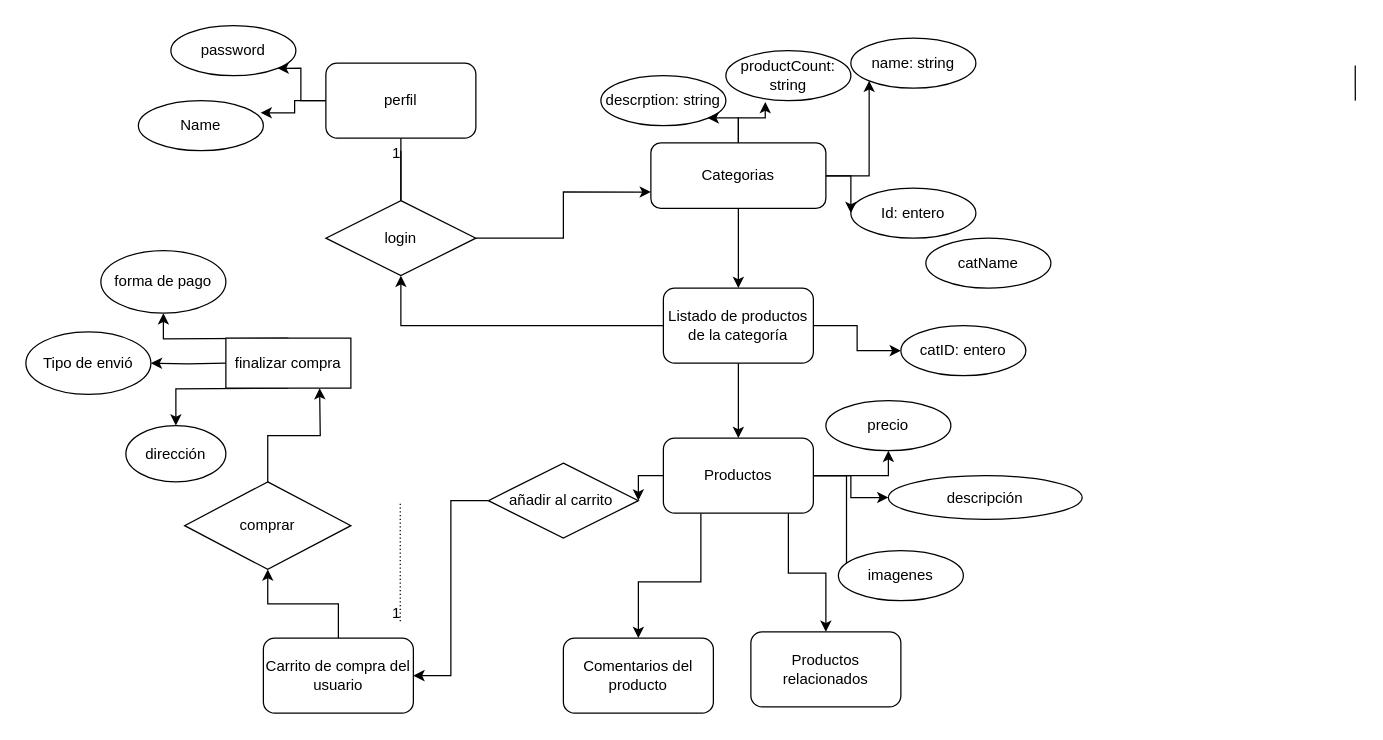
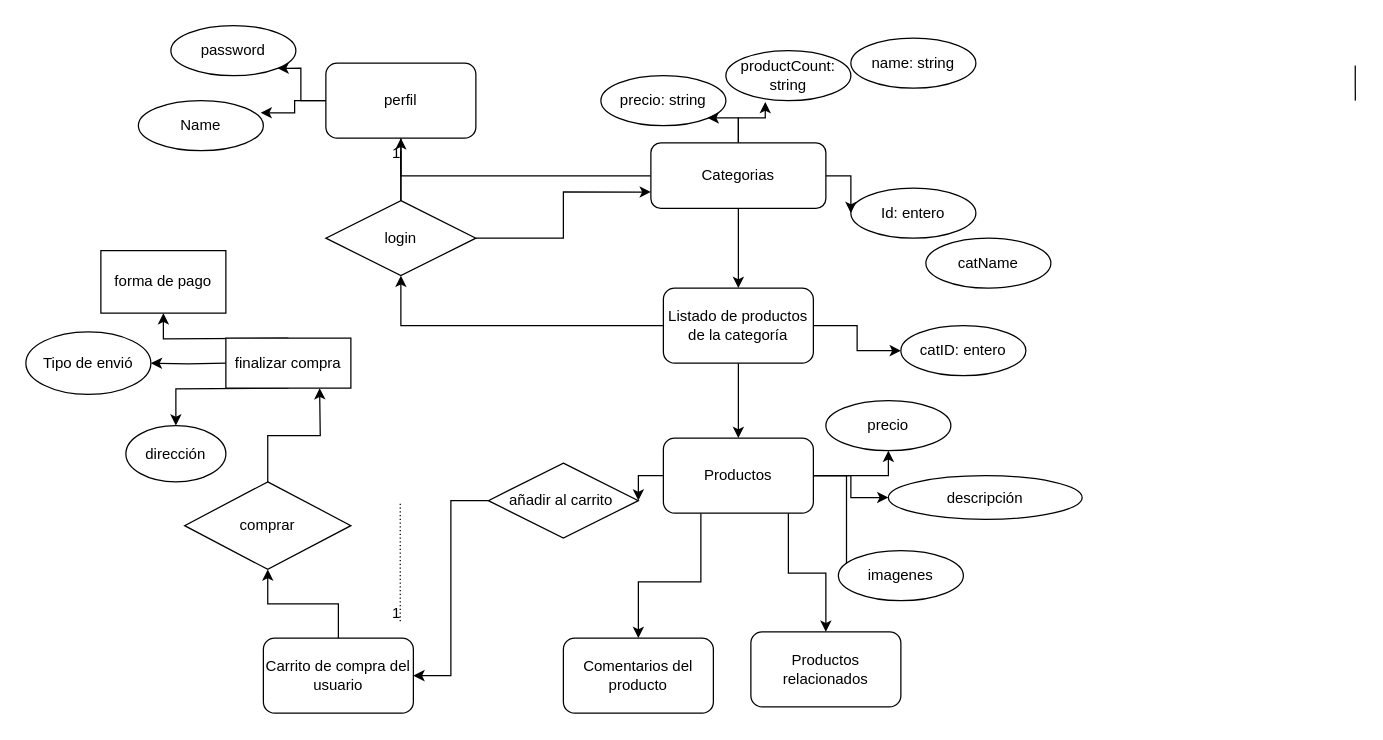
- <mxCell id="4" value="descrption: string" style="ellipse;whiteSpace=wrap;html=1;align=center;" parent="1" vertex="1"><mxGeometry x="480" y="60" width="100" height="40" as="geometry" /></mxCell>
+ <mxCell id="4" value="precio: string" style="ellipse;whiteSpace=wrap;html=1;align=center;" parent="1" vertex="1"><mxGeometry x="480" y="60" width="100" height="40" as="geometry" /></mxCell>
- <mxCell id="27" style="edgeStyle=orthogonalEdgeStyle;rounded=0;orthogonalLoop=1;jettySize=auto;html=1;entryX=0;entryY=1;entryDx=0;entryDy=0;" parent="1" source="30" target="2" edge="1"><mxGeometry relative="1" as="geometry" /></mxCell>
+ <mxCell id="27" style="edgeStyle=orthogonalEdgeStyle;rounded=0;orthogonalLoop=1;jettySize=auto;html=1;" parent="1" source="30" target="33" edge="1"><mxGeometry relative="1" as="geometry" /></mxCell>
- <mxCell id="41" value="forma de pago" style="ellipse;whiteSpace=wrap;html=1;rounded=1;arcSize=10;" parent="1" vertex="1"><mxGeometry x="80" y="200" width="100" height="50" as="geometry" /></mxCell>
+ <mxCell id="41" value="forma de pago" style="whiteSpace=wrap;html=1;arcSize=10;rounded=0;" parent="1" vertex="1"><mxGeometry x="80" y="200" width="100" height="50" as="geometry" /></mxCell>
